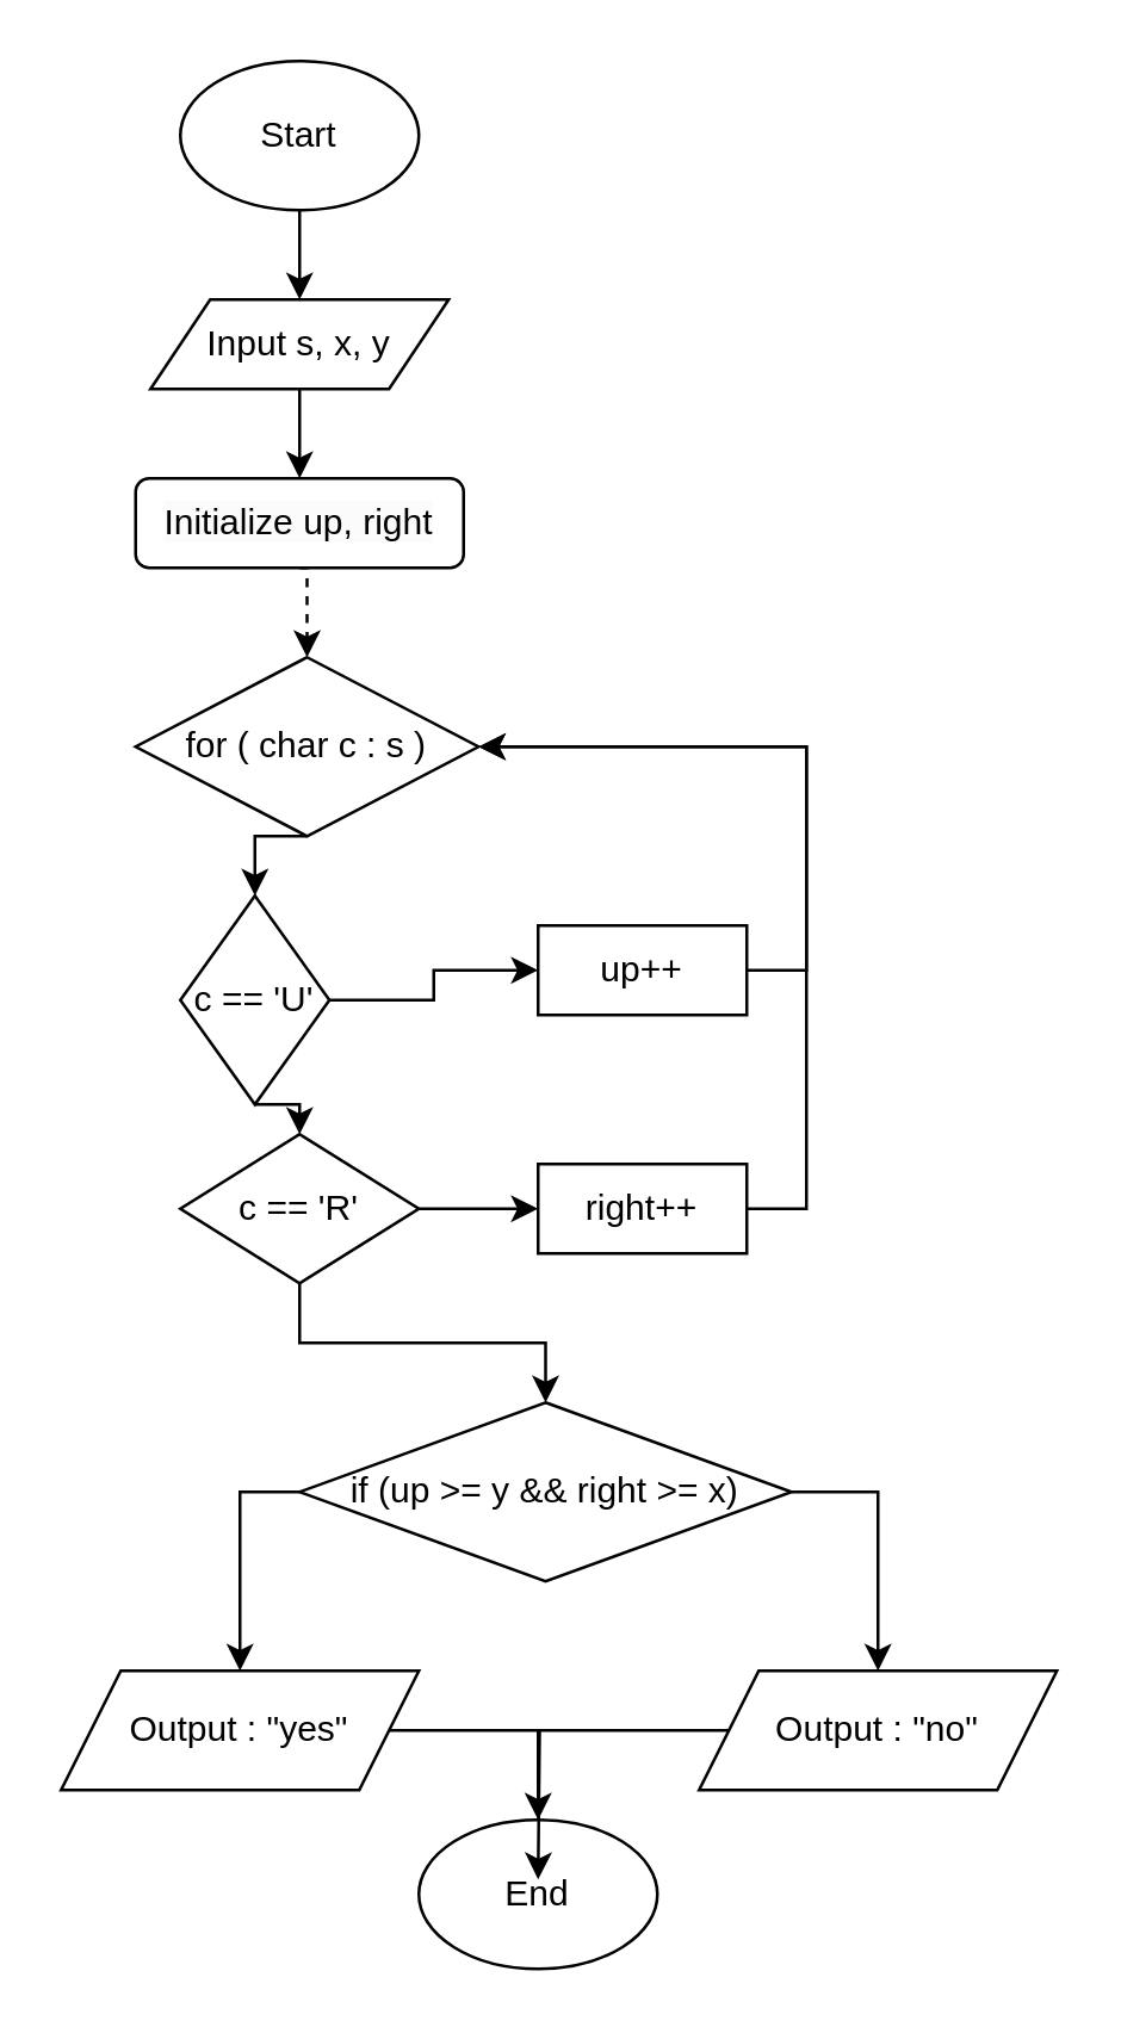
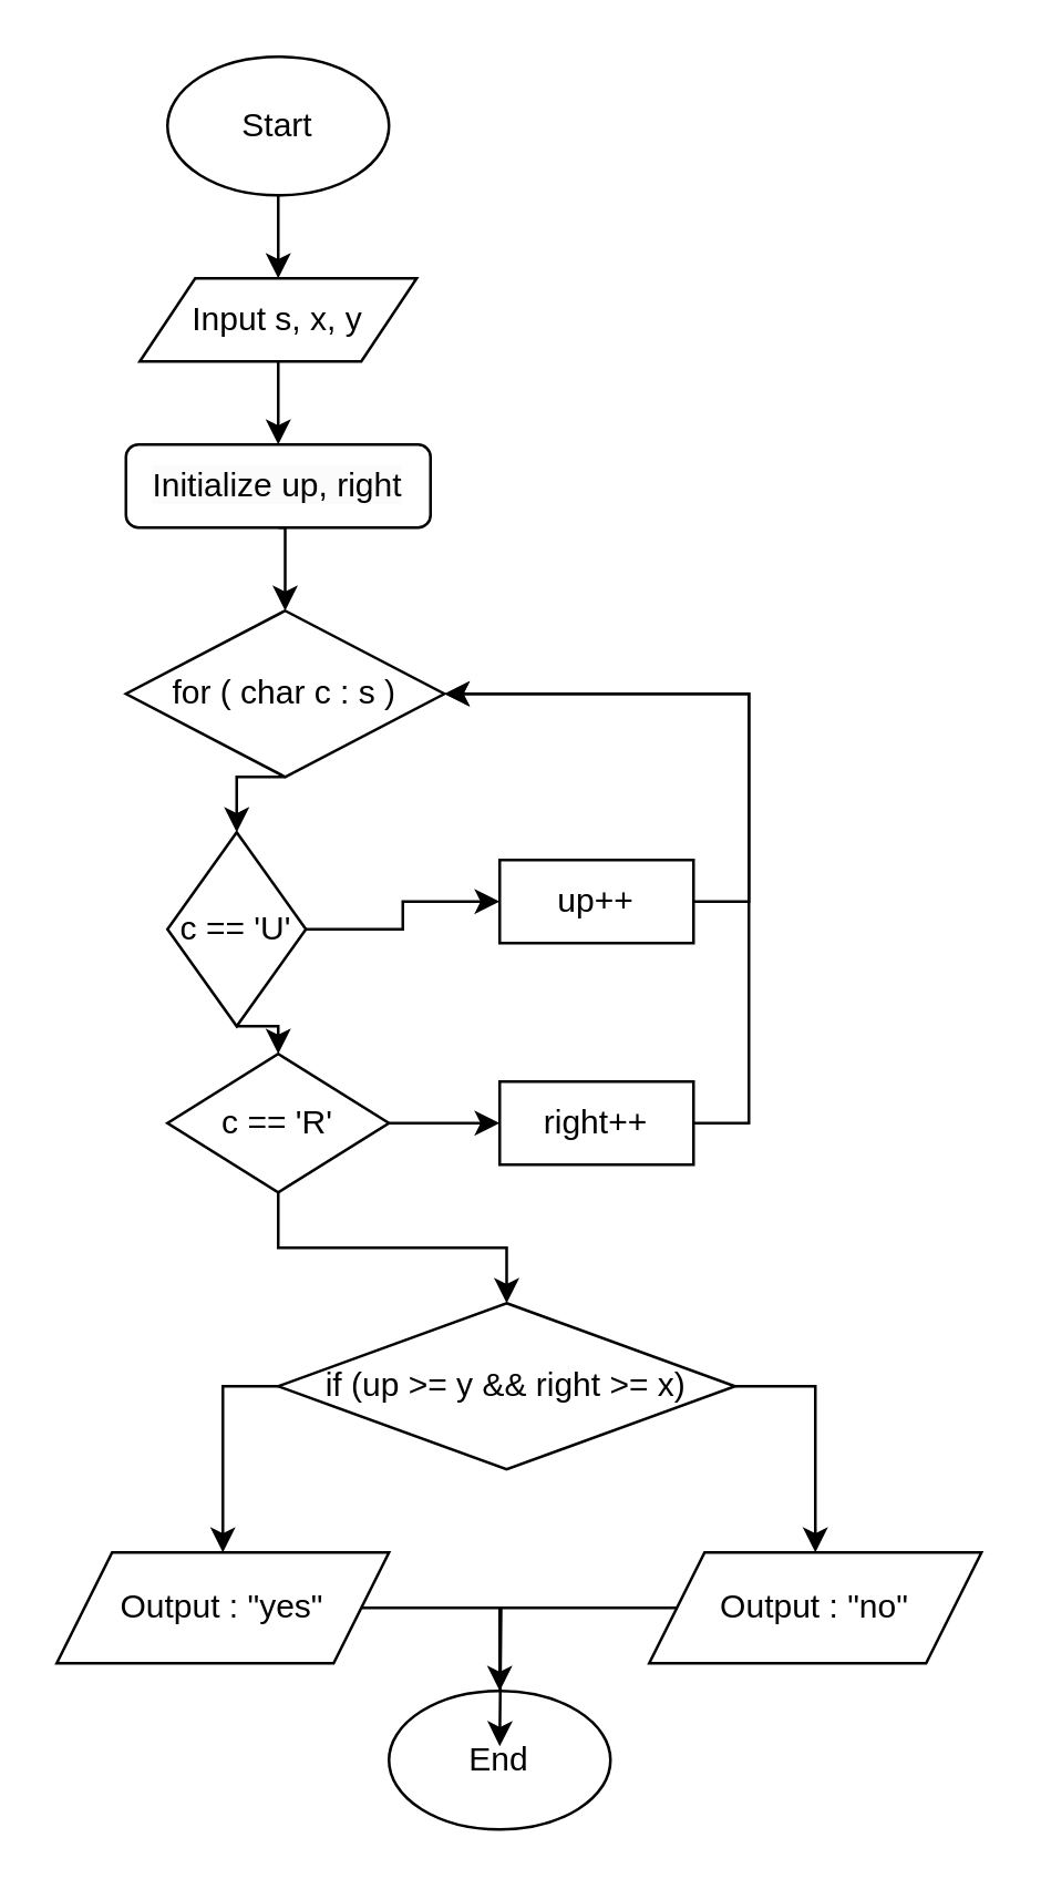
- <mxCell id="7" style="edgeStyle=orthogonalEdgeStyle;rounded=0;orthogonalLoop=1;jettySize=auto;html=1;exitX=0.5;exitY=1;exitDx=0;exitDy=0;entryX=0.5;entryY=0;entryDx=0;entryDy=0;dashed=1;" edge="1" parent="1" source="8" target="10"><mxGeometry relative="1" as="geometry" /></mxCell>
+ <mxCell id="7" style="edgeStyle=orthogonalEdgeStyle;rounded=0;orthogonalLoop=1;jettySize=auto;html=1;exitX=0.5;exitY=1;exitDx=0;exitDy=0;entryX=0.5;entryY=0;entryDx=0;entryDy=0;" edge="1" parent="1" source="8" target="10"><mxGeometry relative="1" as="geometry" /></mxCell>
